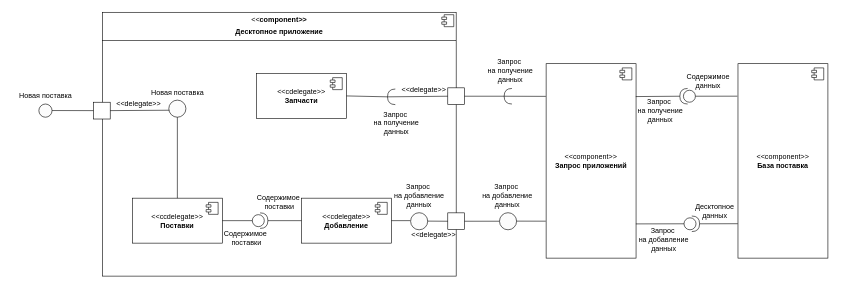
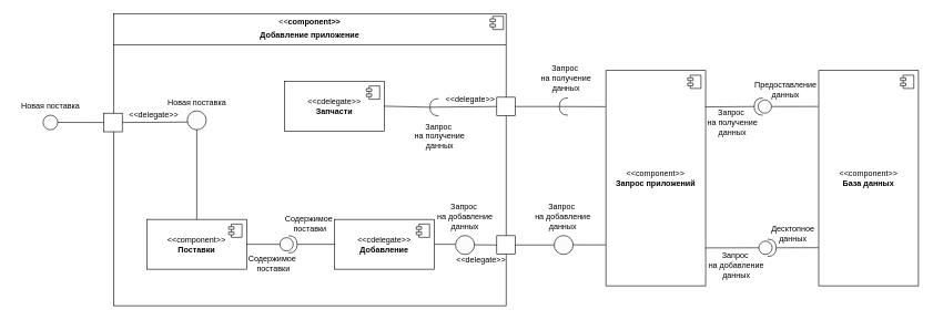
- <mxCell id="2" value="&lt;p style=&quot;margin:0px;margin-top:6px;text-align:center;&quot;&gt;&lt;span style=&quot;background-color: initial;&quot;&gt;&amp;lt;&amp;lt;&lt;b&gt;c&lt;/b&gt;&lt;/span&gt;&lt;b&gt;omponent&amp;gt;&amp;gt;&lt;/b&gt;&lt;/p&gt;&lt;p style=&quot;margin:0px;margin-top:6px;text-align:center;&quot;&gt;&lt;b&gt;Десктопное приложение&lt;/b&gt;&lt;/p&gt;&lt;hr size=&quot;1&quot; style=&quot;border-style:solid;&quot;&gt;&lt;p style=&quot;margin:0px;margin-left:8px;&quot;&gt;&lt;br&gt;&lt;/p&gt;" style="align=left;overflow=fill;html=1;dropTarget=0;whiteSpace=wrap;" vertex="1" parent="1"><mxGeometry x="170" y="20" width="590" height="440" as="geometry" /></mxCell>
+ <mxCell id="2" value="&lt;p style=&quot;margin:0px;margin-top:6px;text-align:center;&quot;&gt;&lt;span style=&quot;background-color: initial;&quot;&gt;&amp;lt;&amp;lt;&lt;b&gt;c&lt;/b&gt;&lt;/span&gt;&lt;b&gt;omponent&amp;gt;&amp;gt;&lt;/b&gt;&lt;/p&gt;&lt;p style=&quot;margin:0px;margin-top:6px;text-align:center;&quot;&gt;&lt;b&gt;Добавление приложение&lt;/b&gt;&lt;/p&gt;&lt;hr size=&quot;1&quot; style=&quot;border-style:solid;&quot;&gt;&lt;p style=&quot;margin:0px;margin-left:8px;&quot;&gt;&lt;br&gt;&lt;/p&gt;" style="align=left;overflow=fill;html=1;dropTarget=0;whiteSpace=wrap;" vertex="1" parent="1"><mxGeometry x="170" y="20" width="590" height="440" as="geometry" /></mxCell>
- <mxCell id="41" value="Содержимое&lt;div&gt;данных&lt;/div&gt;" style="text;html=1;align=center;verticalAlign=middle;resizable=0;points=[];autosize=1;strokeColor=none;fillColor=none;" vertex="1" parent="1"><mxGeometry x="1120" y="114" width="120" height="40" as="geometry" /></mxCell>
+ <mxCell id="41" value="Предоставление&lt;div&gt;данных&lt;/div&gt;" style="text;html=1;align=center;verticalAlign=middle;resizable=0;points=[];autosize=1;strokeColor=none;fillColor=none;" vertex="1" parent="1"><mxGeometry x="1120" y="114" width="120" height="40" as="geometry" /></mxCell>
- <mxCell id="34" value="&lt;span style=&quot;background-color: initial;&quot;&gt;&amp;lt;&amp;lt;c&lt;/span&gt;omponent&amp;gt;&amp;gt;&lt;br&gt;&lt;b&gt;База поставка&lt;/b&gt;" style="html=1;dropTarget=0;whiteSpace=wrap;" vertex="1" parent="1"><mxGeometry x="1230" y="105.75" width="150" height="324.25" as="geometry" /></mxCell>
+ <mxCell id="34" value="&lt;span style=&quot;background-color: initial;&quot;&gt;&amp;lt;&amp;lt;c&lt;/span&gt;omponent&amp;gt;&amp;gt;&lt;br&gt;&lt;b&gt;База данных&lt;/b&gt;" style="html=1;dropTarget=0;whiteSpace=wrap;" vertex="1" parent="1"><mxGeometry x="1230" y="105.75" width="150" height="324.25" as="geometry" /></mxCell>
- <mxCell id="8" value="&lt;span style=&quot;background-color: initial;&quot;&gt;&amp;lt;&amp;lt;c&lt;/span&gt;cdelegate&amp;gt;&amp;gt;&lt;br&gt;&lt;b&gt;Поставки&lt;/b&gt;" style="html=1;dropTarget=0;whiteSpace=wrap;" vertex="1" parent="1"><mxGeometry x="220" y="330" width="150" height="75" as="geometry" /></mxCell>
+ <mxCell id="8" value="&lt;span style=&quot;background-color: initial;&quot;&gt;&amp;lt;&amp;lt;c&lt;/span&gt;omponent&amp;gt;&amp;gt;&lt;br&gt;&lt;b&gt;Поставки&lt;/b&gt;" style="html=1;dropTarget=0;whiteSpace=wrap;" vertex="1" parent="1"><mxGeometry x="220" y="330" width="150" height="75" as="geometry" /></mxCell>
